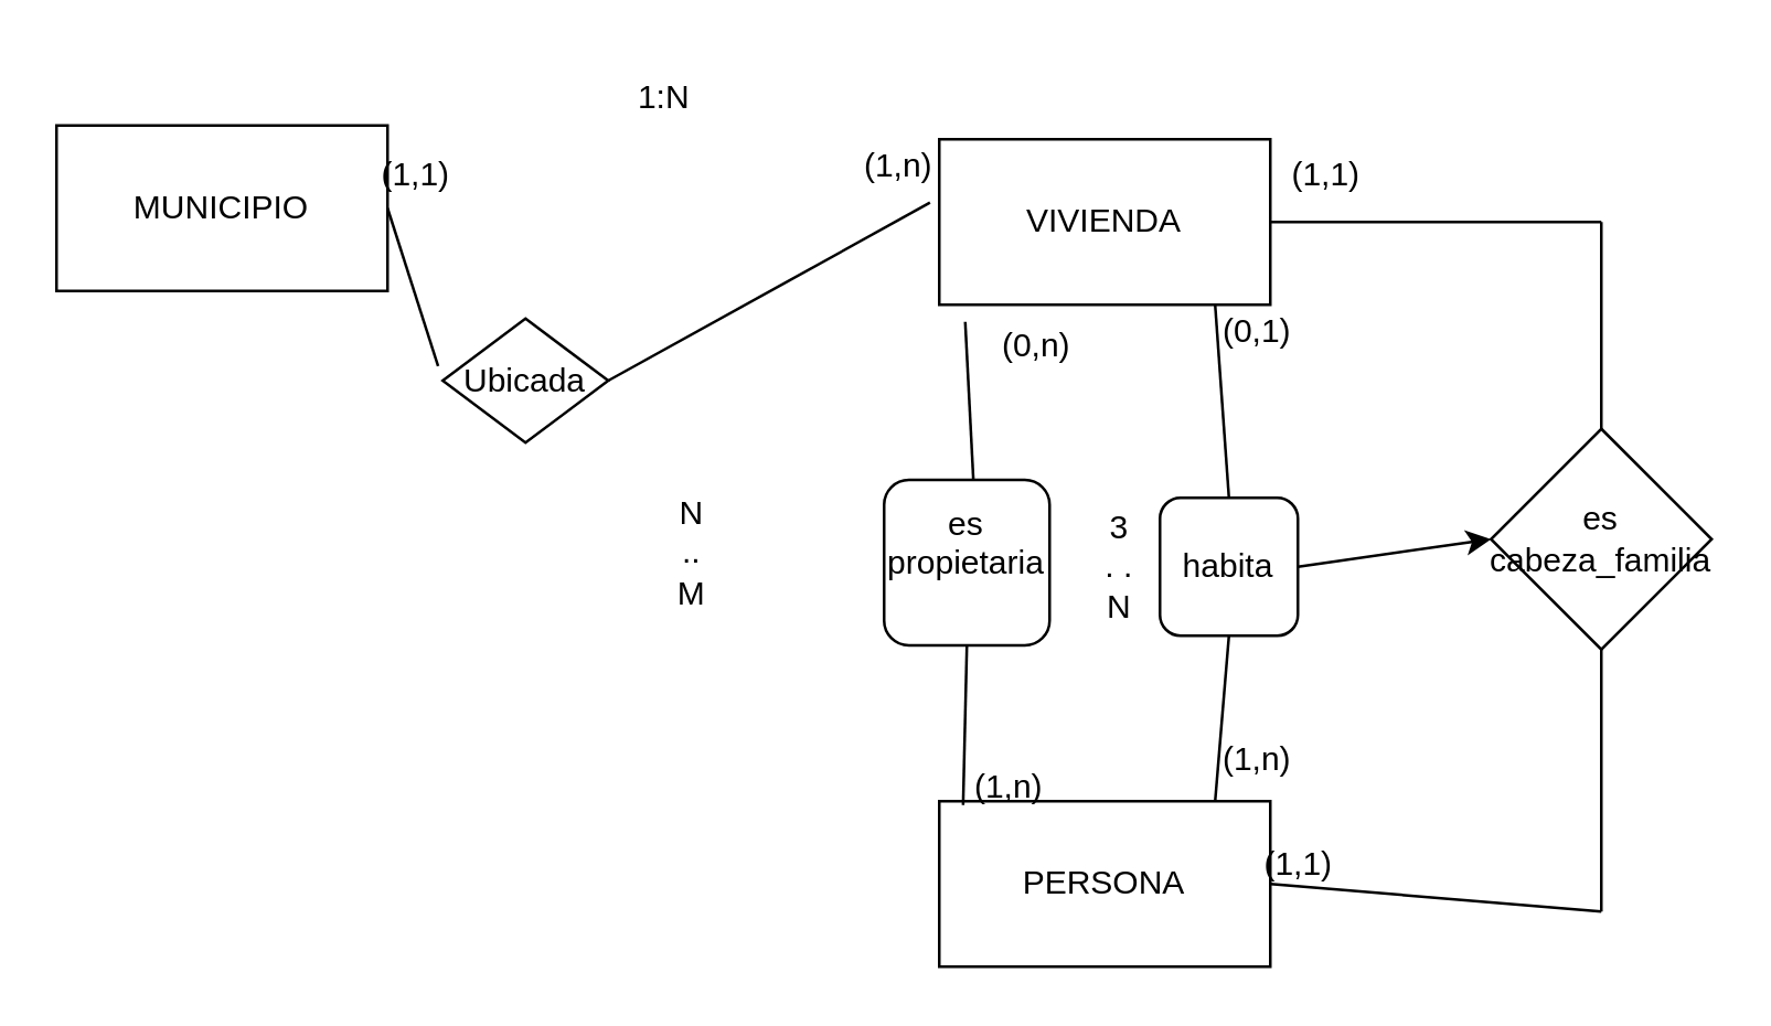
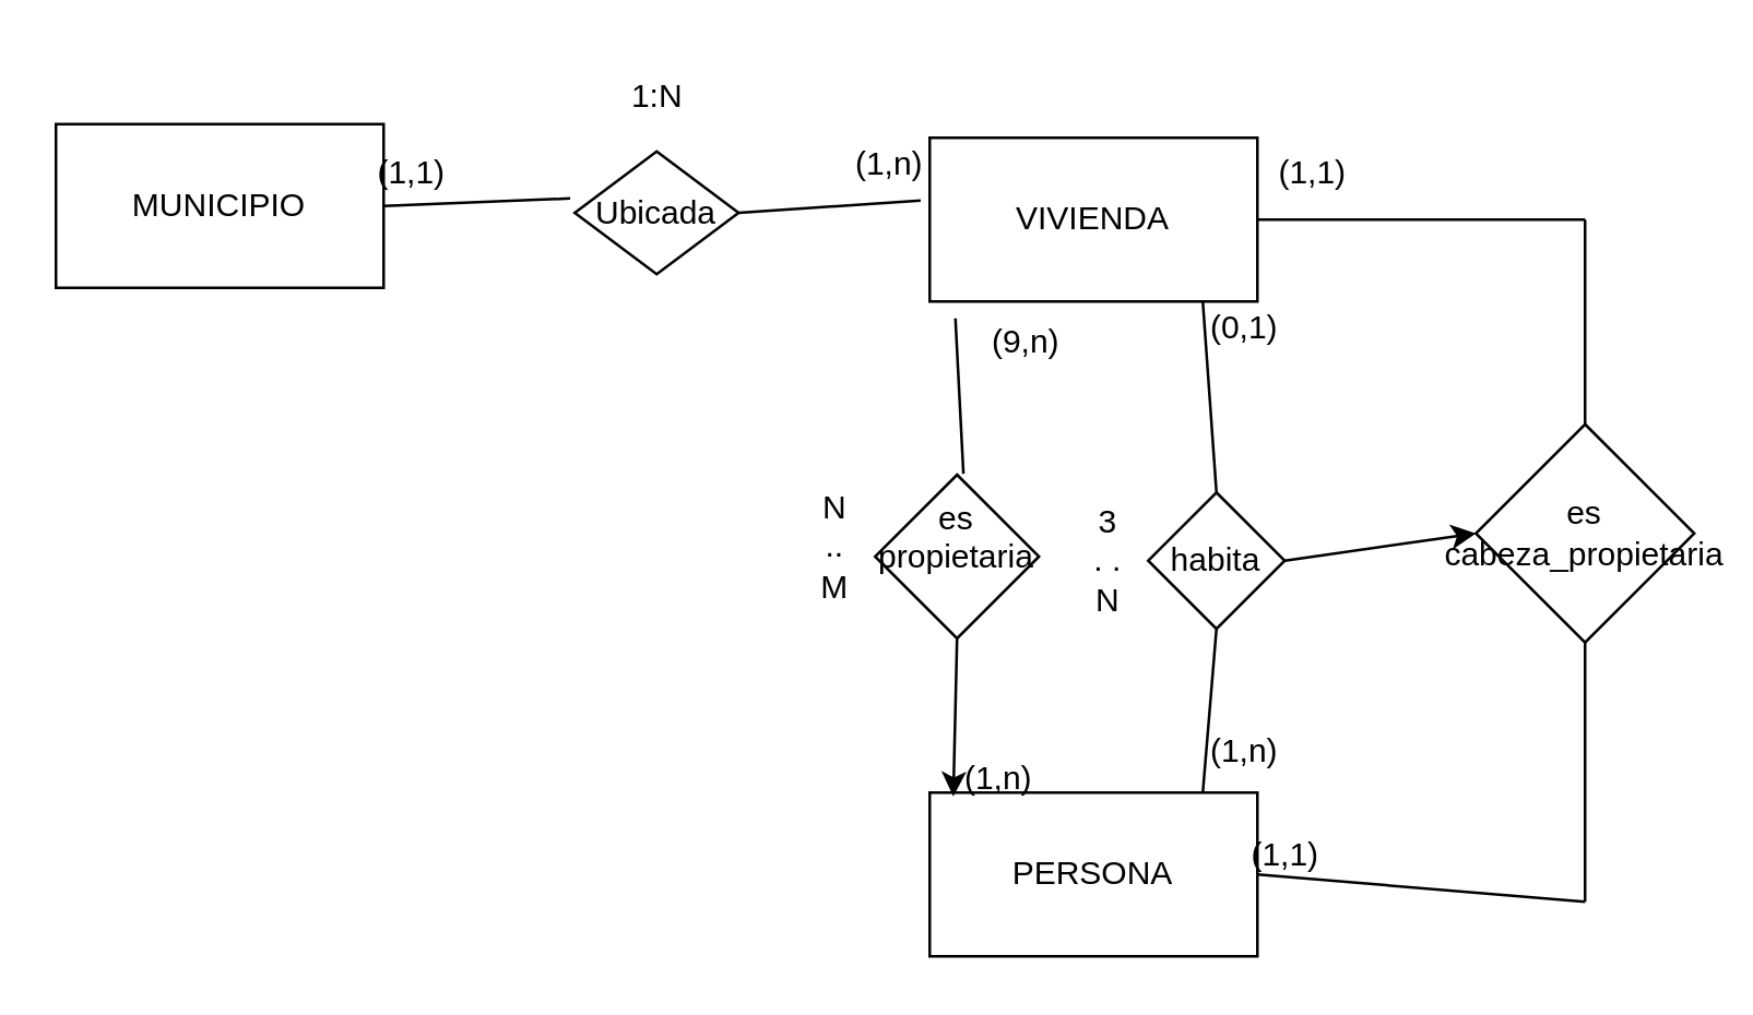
- <mxCell id="14" value="(0,n)" style="text;html=1;align=center;verticalAlign=middle;resizable=0;points=[];autosize=1;strokeColor=none;fillColor=none;" vertex="1" parent="1"><mxGeometry x="350" y="110" width="50" height="30" as="geometry" /></mxCell>
+ <mxCell id="14" value="(9,n)" style="text;html=1;align=center;verticalAlign=middle;resizable=0;points=[];autosize=1;strokeColor=none;fillColor=none;" vertex="1" parent="1"><mxGeometry x="350" y="110" width="50" height="30" as="geometry" /></mxCell>
- <mxCell id="21" value="Ubicada" style="rhombus;whiteSpace=wrap;html=1;" vertex="1" parent="1"><mxGeometry x="160" y="115" width="60" height="45" as="geometry" /></mxCell>
+ <mxCell id="21" value="Ubicada" style="rhombus;whiteSpace=wrap;html=1;" vertex="1" parent="1"><mxGeometry x="210" y="55" width="60" height="45" as="geometry" /></mxCell>
- <mxCell id="26" value="es&lt;div&gt;cabeza_familia&lt;/div&gt;" style="rhombus;whiteSpace=wrap;html=1;" vertex="1" parent="1"><mxGeometry x="540" y="155" width="80" height="80" as="geometry" /></mxCell>
+ <mxCell id="26" value="es&lt;div&gt;cabeza_propietaria&lt;/div&gt;" style="rhombus;whiteSpace=wrap;html=1;" vertex="1" parent="1"><mxGeometry x="540" y="155" width="80" height="80" as="geometry" /></mxCell>
- <mxCell id="16" value="&lt;div&gt;N&lt;/div&gt;&lt;div&gt;..&lt;/div&gt;&lt;div&gt;M&lt;/div&gt;" style="text;html=1;align=center;verticalAlign=middle;resizable=0;points=[];autosize=1;strokeColor=none;fillColor=none;" vertex="1" parent="1"><mxGeometry x="235" y="170" width="30" height="60" as="geometry" /></mxCell>
+ <mxCell id="16" value="&lt;div&gt;N&lt;/div&gt;&lt;div&gt;..&lt;/div&gt;&lt;div&gt;M&lt;/div&gt;" style="text;html=1;align=center;verticalAlign=middle;resizable=0;points=[];autosize=1;strokeColor=none;fillColor=none;" vertex="1" parent="1"><mxGeometry x="290" y="170" width="30" height="60" as="geometry" /></mxCell>
- <mxCell id="13" value="es&lt;div&gt;propietaria&lt;/div&gt;&lt;div&gt;&lt;br&gt;&lt;/div&gt;" style="whiteSpace=wrap;html=1;rounded=1;" vertex="1" parent="1"><mxGeometry x="320" y="173.5" width="60" height="60" as="geometry" /></mxCell>
+ <mxCell id="13" value="es&lt;div&gt;propietaria&lt;/div&gt;&lt;div&gt;&lt;br&gt;&lt;/div&gt;" style="rhombus;whiteSpace=wrap;html=1;" vertex="1" parent="1"><mxGeometry x="320" y="173.5" width="60" height="60" as="geometry" /></mxCell>
- <mxCell id="7" value="habita" style="whiteSpace=wrap;html=1;rounded=1;" vertex="1" parent="1"><mxGeometry x="420" y="180" width="50" height="50" as="geometry" /></mxCell>
+ <mxCell id="7" value="habita" style="rhombus;whiteSpace=wrap;html=1;" vertex="1" parent="1"><mxGeometry x="420" y="180" width="50" height="50" as="geometry" /></mxCell>
- <mxCell id="11" value="" style="endArrow=none;html=1;rounded=0;exitX=0.5;exitY=1;exitDx=0;exitDy=0;entryX=0.072;entryY=0.023;entryDx=0;entryDy=0;entryPerimeter=0;" edge="1" parent="1" source="13" target="4"><mxGeometry width="50" height="50" relative="1" as="geometry"><mxPoint x="370" y="233.5" as="sourcePoint" /><mxPoint x="327.04" y="290.5" as="targetPoint" /></mxGeometry></mxCell>
+ <mxCell id="11" value="" style="endArrow=classic;html=1;rounded=0;exitX=0.5;exitY=1;exitDx=0;exitDy=0;entryX=0.072;entryY=0.023;entryDx=0;entryDy=0;entryPerimeter=0;" edge="1" parent="1" source="13" target="4"><mxGeometry width="50" height="50" relative="1" as="geometry"><mxPoint x="370" y="233.5" as="sourcePoint" /><mxPoint x="327.04" y="290.5" as="targetPoint" /></mxGeometry></mxCell>
